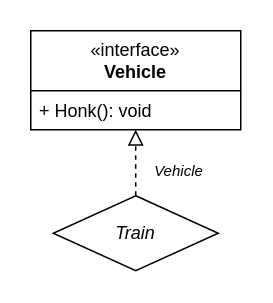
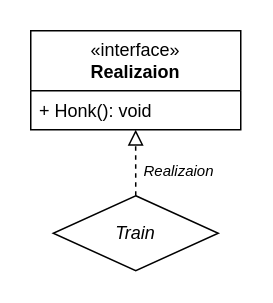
- <mxCell id="3" value="«interface»&lt;br&gt;&lt;b&gt;Vehicle&lt;/b&gt;" style="swimlane;fontStyle=0;childLayout=stackLayout;horizontal=1;startSize=40;fillColor=none;horizontalStack=0;resizeParent=1;resizeParentMax=0;resizeLast=0;collapsible=1;marginBottom=0;whiteSpace=wrap;html=1;" vertex="1" parent="1"><mxGeometry x="20" y="20" width="140" height="66" as="geometry" /></mxCell>
+ <mxCell id="3" value="«interface»&lt;br&gt;&lt;b&gt;Realizaion&lt;/b&gt;" style="swimlane;fontStyle=0;childLayout=stackLayout;horizontal=1;startSize=40;fillColor=none;horizontalStack=0;resizeParent=1;resizeParentMax=0;resizeLast=0;collapsible=1;marginBottom=0;whiteSpace=wrap;html=1;" vertex="1" parent="1"><mxGeometry x="20" y="20" width="140" height="66" as="geometry" /></mxCell>
- <mxCell id="6" value="&lt;i&gt;&lt;font style=&quot;font-size: 10px;&quot;&gt;Vehicle&lt;/font&gt;&lt;/i&gt;" style="text;html=1;align=center;verticalAlign=middle;whiteSpace=wrap;rounded=0;" vertex="1" parent="1"><mxGeometry x="89" y="98" width="60" height="30" as="geometry" /></mxCell>
+ <mxCell id="6" value="&lt;i&gt;&lt;font style=&quot;font-size: 10px;&quot;&gt;Realizaion&lt;/font&gt;&lt;/i&gt;" style="text;html=1;align=center;verticalAlign=middle;whiteSpace=wrap;rounded=0;" vertex="1" parent="1"><mxGeometry x="89" y="98" width="60" height="30" as="geometry" /></mxCell>
